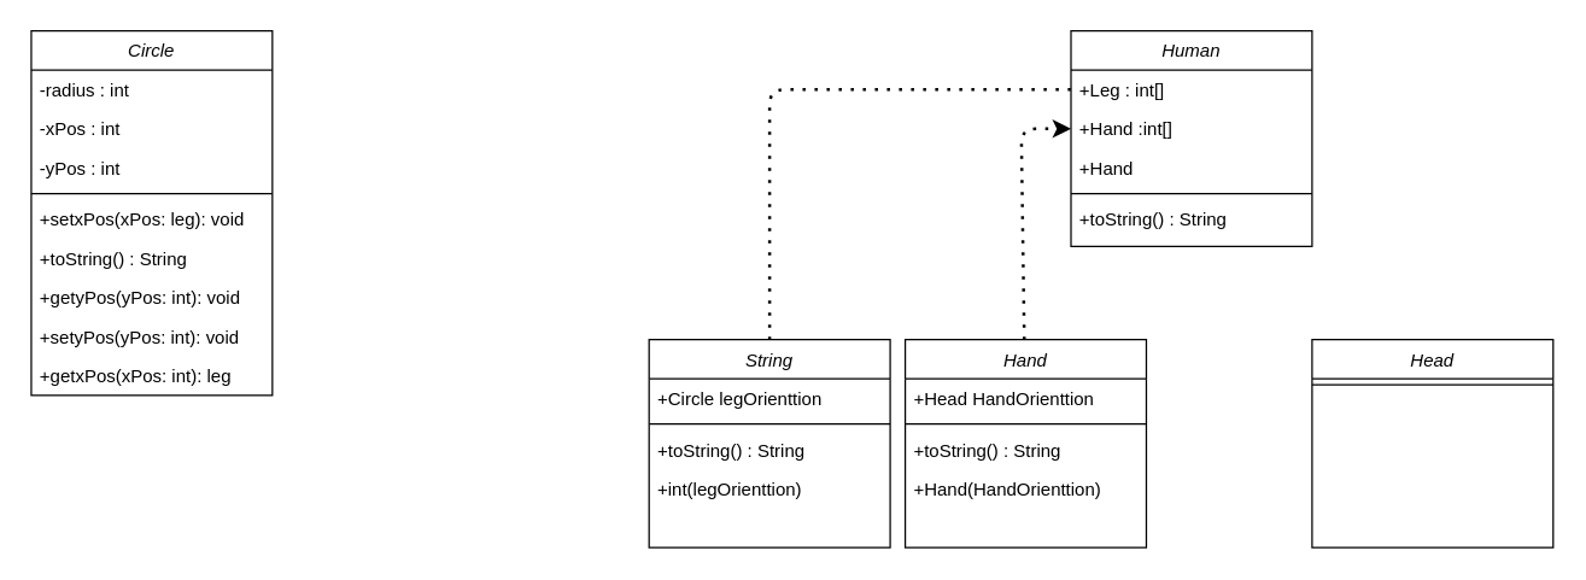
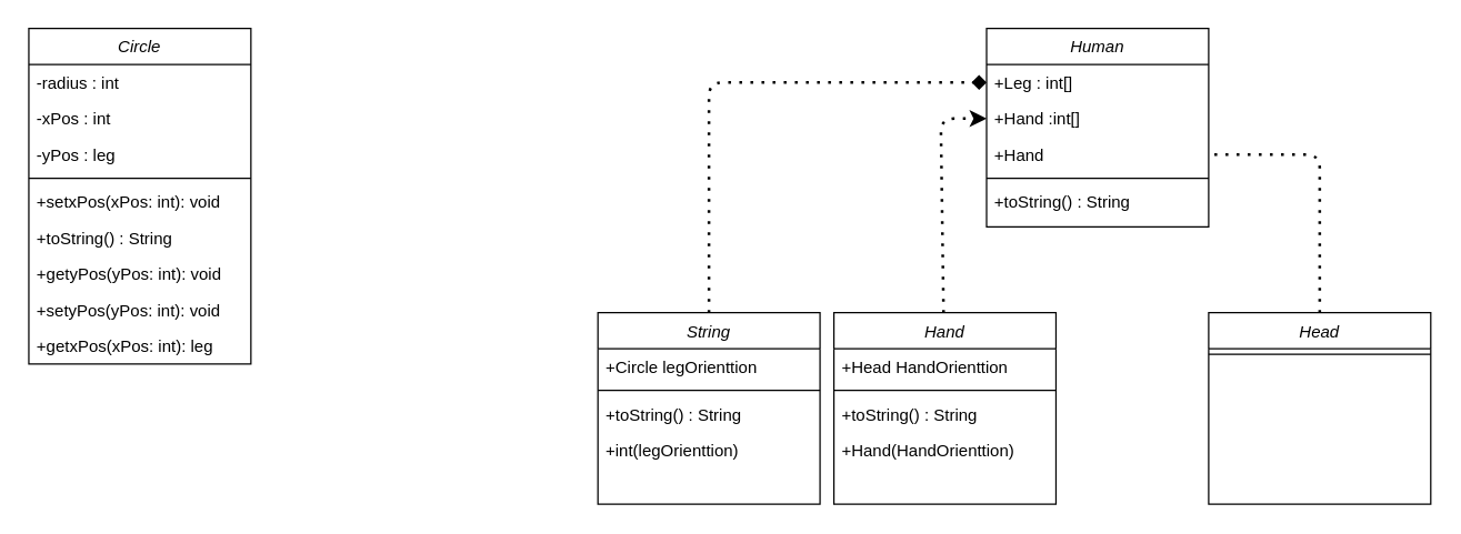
- <mxCell id="2" value="" style="endArrow=none;dashed=1;html=1;dashPattern=1 3;strokeWidth=2;exitX=0.5;exitY=0;exitDx=0;exitDy=0;entryX=0;entryY=0.5;entryDx=0;entryDy=0;" edge="1" parent="1" source="11" target="6"><mxGeometry width="50" height="50" relative="1" as="geometry"><mxPoint x="585" y="135" as="sourcePoint" /><mxPoint x="620" y="45" as="targetPoint" /><Array as="points"><mxPoint x="510" y="59" /></Array></mxGeometry></mxCell>
+ <mxCell id="2" value="" style="endArrow=diamond;dashed=1;html=1;dashPattern=1 3;strokeWidth=2;exitX=0.5;exitY=0;exitDx=0;exitDy=0;entryX=0;entryY=0.5;entryDx=0;entryDy=0;" edge="1" parent="1" source="11" target="6"><mxGeometry width="50" height="50" relative="1" as="geometry"><mxPoint x="585" y="135" as="sourcePoint" /><mxPoint x="620" y="45" as="targetPoint" /><Array as="points"><mxPoint x="510" y="59" /></Array></mxGeometry></mxCell>
- <mxCell id="26" value="-yPos : int" style="text;align=left;verticalAlign=top;spacingLeft=4;spacingRight=4;overflow=hidden;rotatable=0;points=[[0,0.5],[1,0.5]];portConstraint=eastwest;" vertex="1" parent="23"><mxGeometry y="78" width="160" height="26" as="geometry" /></mxCell>
+ <mxCell id="26" value="-yPos : leg" style="text;align=left;verticalAlign=top;spacingLeft=4;spacingRight=4;overflow=hidden;rotatable=0;points=[[0,0.5],[1,0.5]];portConstraint=eastwest;" vertex="1" parent="23"><mxGeometry y="78" width="160" height="26" as="geometry" /></mxCell>
+ <mxCell id="4" value="" style="endArrow=none;dashed=1;html=1;dashPattern=1 3;strokeWidth=2;exitX=0.5;exitY=0;exitDx=0;exitDy=0;entryX=1;entryY=0.5;entryDx=0;entryDy=0;" edge="1" parent="1" source="21" target="8"><mxGeometry width="50" height="50" relative="1" as="geometry"><mxPoint x="900" y="175" as="sourcePoint" /><mxPoint x="1080" y="75" as="targetPoint" /><Array as="points"><mxPoint x="950" y="111" /></Array></mxGeometry></mxCell>
- <mxCell id="28" value="+setxPos(xPos: leg): void  " style="text;align=left;verticalAlign=top;spacingLeft=4;spacingRight=4;overflow=hidden;rotatable=0;points=[[0,0.5],[1,0.5]];portConstraint=eastwest;" vertex="1" parent="23"><mxGeometry y="112" width="160" height="26" as="geometry" /></mxCell>
+ <mxCell id="28" value="+setxPos(xPos: int): void  " style="text;align=left;verticalAlign=top;spacingLeft=4;spacingRight=4;overflow=hidden;rotatable=0;points=[[0,0.5],[1,0.5]];portConstraint=eastwest;" vertex="1" parent="23"><mxGeometry y="112" width="160" height="26" as="geometry" /></mxCell>
